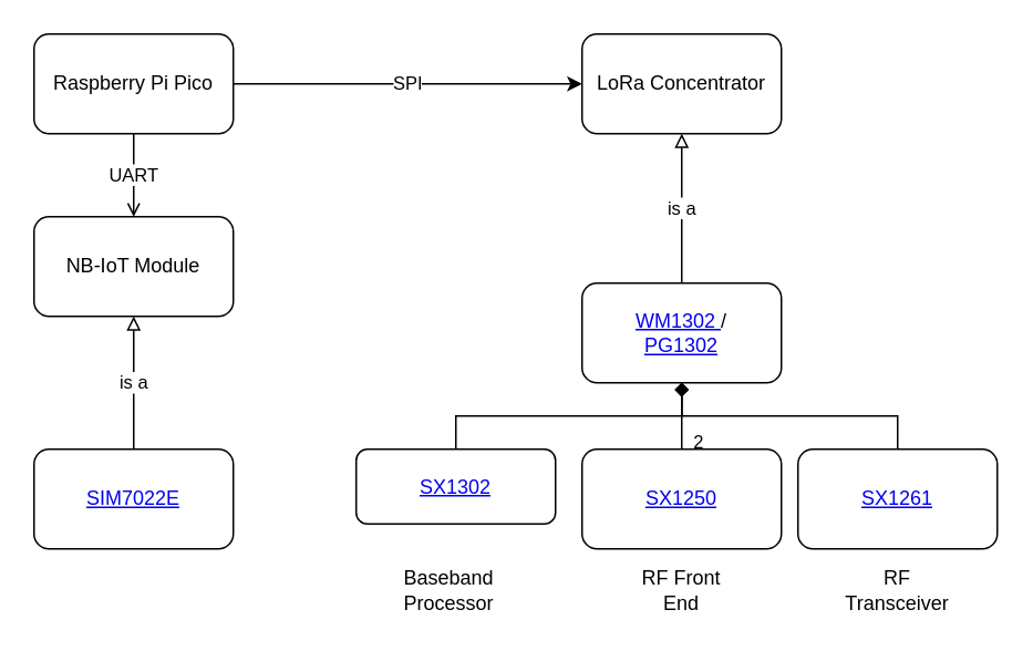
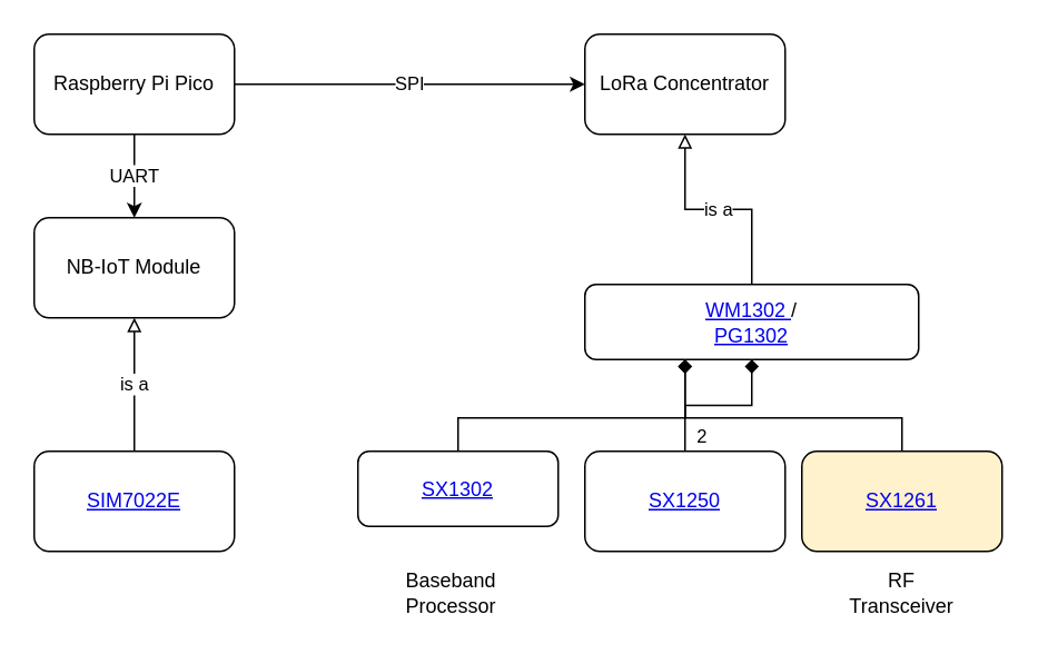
- <mxCell id="3" value="UART" style="edgeStyle=orthogonalEdgeStyle;rounded=0;orthogonalLoop=1;jettySize=auto;html=1;entryX=0.5;entryY=0;entryDx=0;entryDy=0;endArrow=open;" parent="1" source="4" target="6" edge="1"><mxGeometry relative="1" as="geometry" /></mxCell>
+ <mxCell id="3" value="UART" style="edgeStyle=orthogonalEdgeStyle;rounded=0;orthogonalLoop=1;jettySize=auto;html=1;entryX=0.5;entryY=0;entryDx=0;entryDy=0;" parent="1" source="4" target="6" edge="1"><mxGeometry relative="1" as="geometry" /></mxCell>
- <mxCell id="8" value="&lt;a href=&quot;https://wiki.seeedstudio.com/WM1302_module/&quot;&gt;WM1302 &lt;/a&gt;/&lt;div&gt;&lt;a href=&quot;http://wiki.dragino.com/xwiki/bin/view/Main/User%20Manual%20for%20All%20Gateway%20models/PG1302/&quot;&gt;PG1302&lt;/a&gt;&lt;/div&gt;" style="rounded=1;whiteSpace=wrap;html=1;" vertex="1" parent="1"><mxGeometry x="350" y="170" width="120" height="60" as="geometry" /></mxCell>
+ <mxCell id="8" value="&lt;a href=&quot;https://wiki.seeedstudio.com/WM1302_module/&quot;&gt;WM1302 &lt;/a&gt;/&lt;div&gt;&lt;a href=&quot;http://wiki.dragino.com/xwiki/bin/view/Main/User%20Manual%20for%20All%20Gateway%20models/PG1302/&quot;&gt;PG1302&lt;/a&gt;&lt;/div&gt;" style="rounded=1;whiteSpace=wrap;html=1;" vertex="1" parent="1"><mxGeometry x="350" y="170" width="200" height="45" as="geometry" /></mxCell>
- <mxCell id="14" value="&lt;a href=&quot;https://www.semtech.com/products/wireless-rf/lora-connect/sx1261&quot;&gt;SX1261&lt;/a&gt;" style="rounded=1;whiteSpace=wrap;html=1;" vertex="1" parent="1"><mxGeometry x="480" y="270" width="120" height="60" as="geometry" /></mxCell>
+ <mxCell id="14" value="&lt;a href=&quot;https://www.semtech.com/products/wireless-rf/lora-connect/sx1261&quot;&gt;SX1261&lt;/a&gt;" style="rounded=1;whiteSpace=wrap;html=1;fillColor=#fff2cc;" vertex="1" parent="1"><mxGeometry x="480" y="270" width="120" height="60" as="geometry" /></mxCell>
- <mxCell id="15" value="RF Front End" style="text;html=1;align=center;verticalAlign=middle;whiteSpace=wrap;rounded=0;" vertex="1" parent="1"><mxGeometry x="380" y="340" width="60" height="30" as="geometry" /></mxCell>
